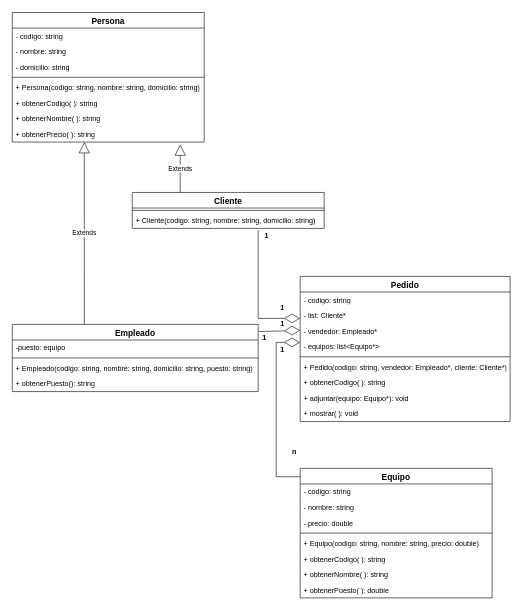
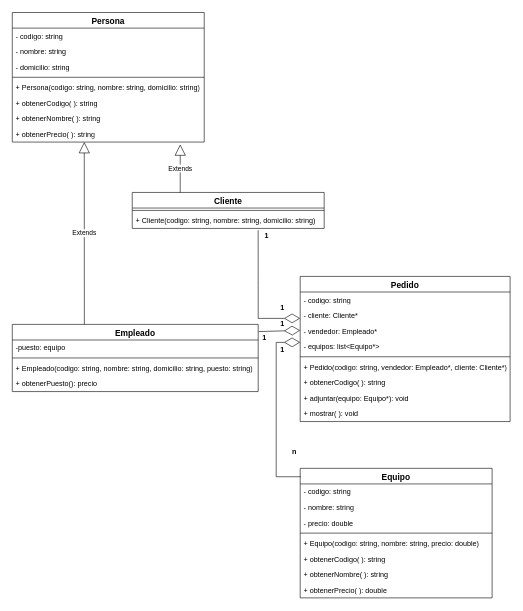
- <mxCell id="22" value="- list: Cliente*" style="text;strokeColor=none;fillColor=none;align=left;verticalAlign=top;spacingLeft=4;spacingRight=4;overflow=hidden;rotatable=0;points=[[0,0.5],[1,0.5]];portConstraint=eastwest;whiteSpace=wrap;html=1;" parent="20" vertex="1"><mxGeometry y="52" width="350" height="26" as="geometry" /></mxCell>
+ <mxCell id="22" value="- cliente: Cliente*" style="text;strokeColor=none;fillColor=none;align=left;verticalAlign=top;spacingLeft=4;spacingRight=4;overflow=hidden;rotatable=0;points=[[0,0.5],[1,0.5]];portConstraint=eastwest;whiteSpace=wrap;html=1;" parent="20" vertex="1"><mxGeometry y="52" width="350" height="26" as="geometry" /></mxCell>
- <mxCell id="15" value="+ obtenerPuesto(): string" style="text;strokeColor=none;fillColor=none;align=left;verticalAlign=top;spacingLeft=4;spacingRight=4;overflow=hidden;rotatable=0;points=[[0,0.5],[1,0.5]];portConstraint=eastwest;whiteSpace=wrap;html=1;" parent="11" vertex="1"><mxGeometry y="86" width="410" height="26" as="geometry" /></mxCell>
+ <mxCell id="15" value="+ obtenerPuesto(): precio" style="text;strokeColor=none;fillColor=none;align=left;verticalAlign=top;spacingLeft=4;spacingRight=4;overflow=hidden;rotatable=0;points=[[0,0.5],[1,0.5]];portConstraint=eastwest;whiteSpace=wrap;html=1;" parent="11" vertex="1"><mxGeometry y="86" width="410" height="26" as="geometry" /></mxCell>
- <mxCell id="10" value="+ obtenerPuesto( ): double" style="text;strokeColor=none;fillColor=none;align=left;verticalAlign=top;spacingLeft=4;spacingRight=4;overflow=hidden;rotatable=0;points=[[0,0.5],[1,0.5]];portConstraint=eastwest;whiteSpace=wrap;html=1;" parent="2" vertex="1"><mxGeometry y="190" width="320" height="26" as="geometry" /></mxCell>
+ <mxCell id="10" value="+ obtenerPrecio( ): double" style="text;strokeColor=none;fillColor=none;align=left;verticalAlign=top;spacingLeft=4;spacingRight=4;overflow=hidden;rotatable=0;points=[[0,0.5],[1,0.5]];portConstraint=eastwest;whiteSpace=wrap;html=1;" parent="2" vertex="1"><mxGeometry y="190" width="320" height="26" as="geometry" /></mxCell>
